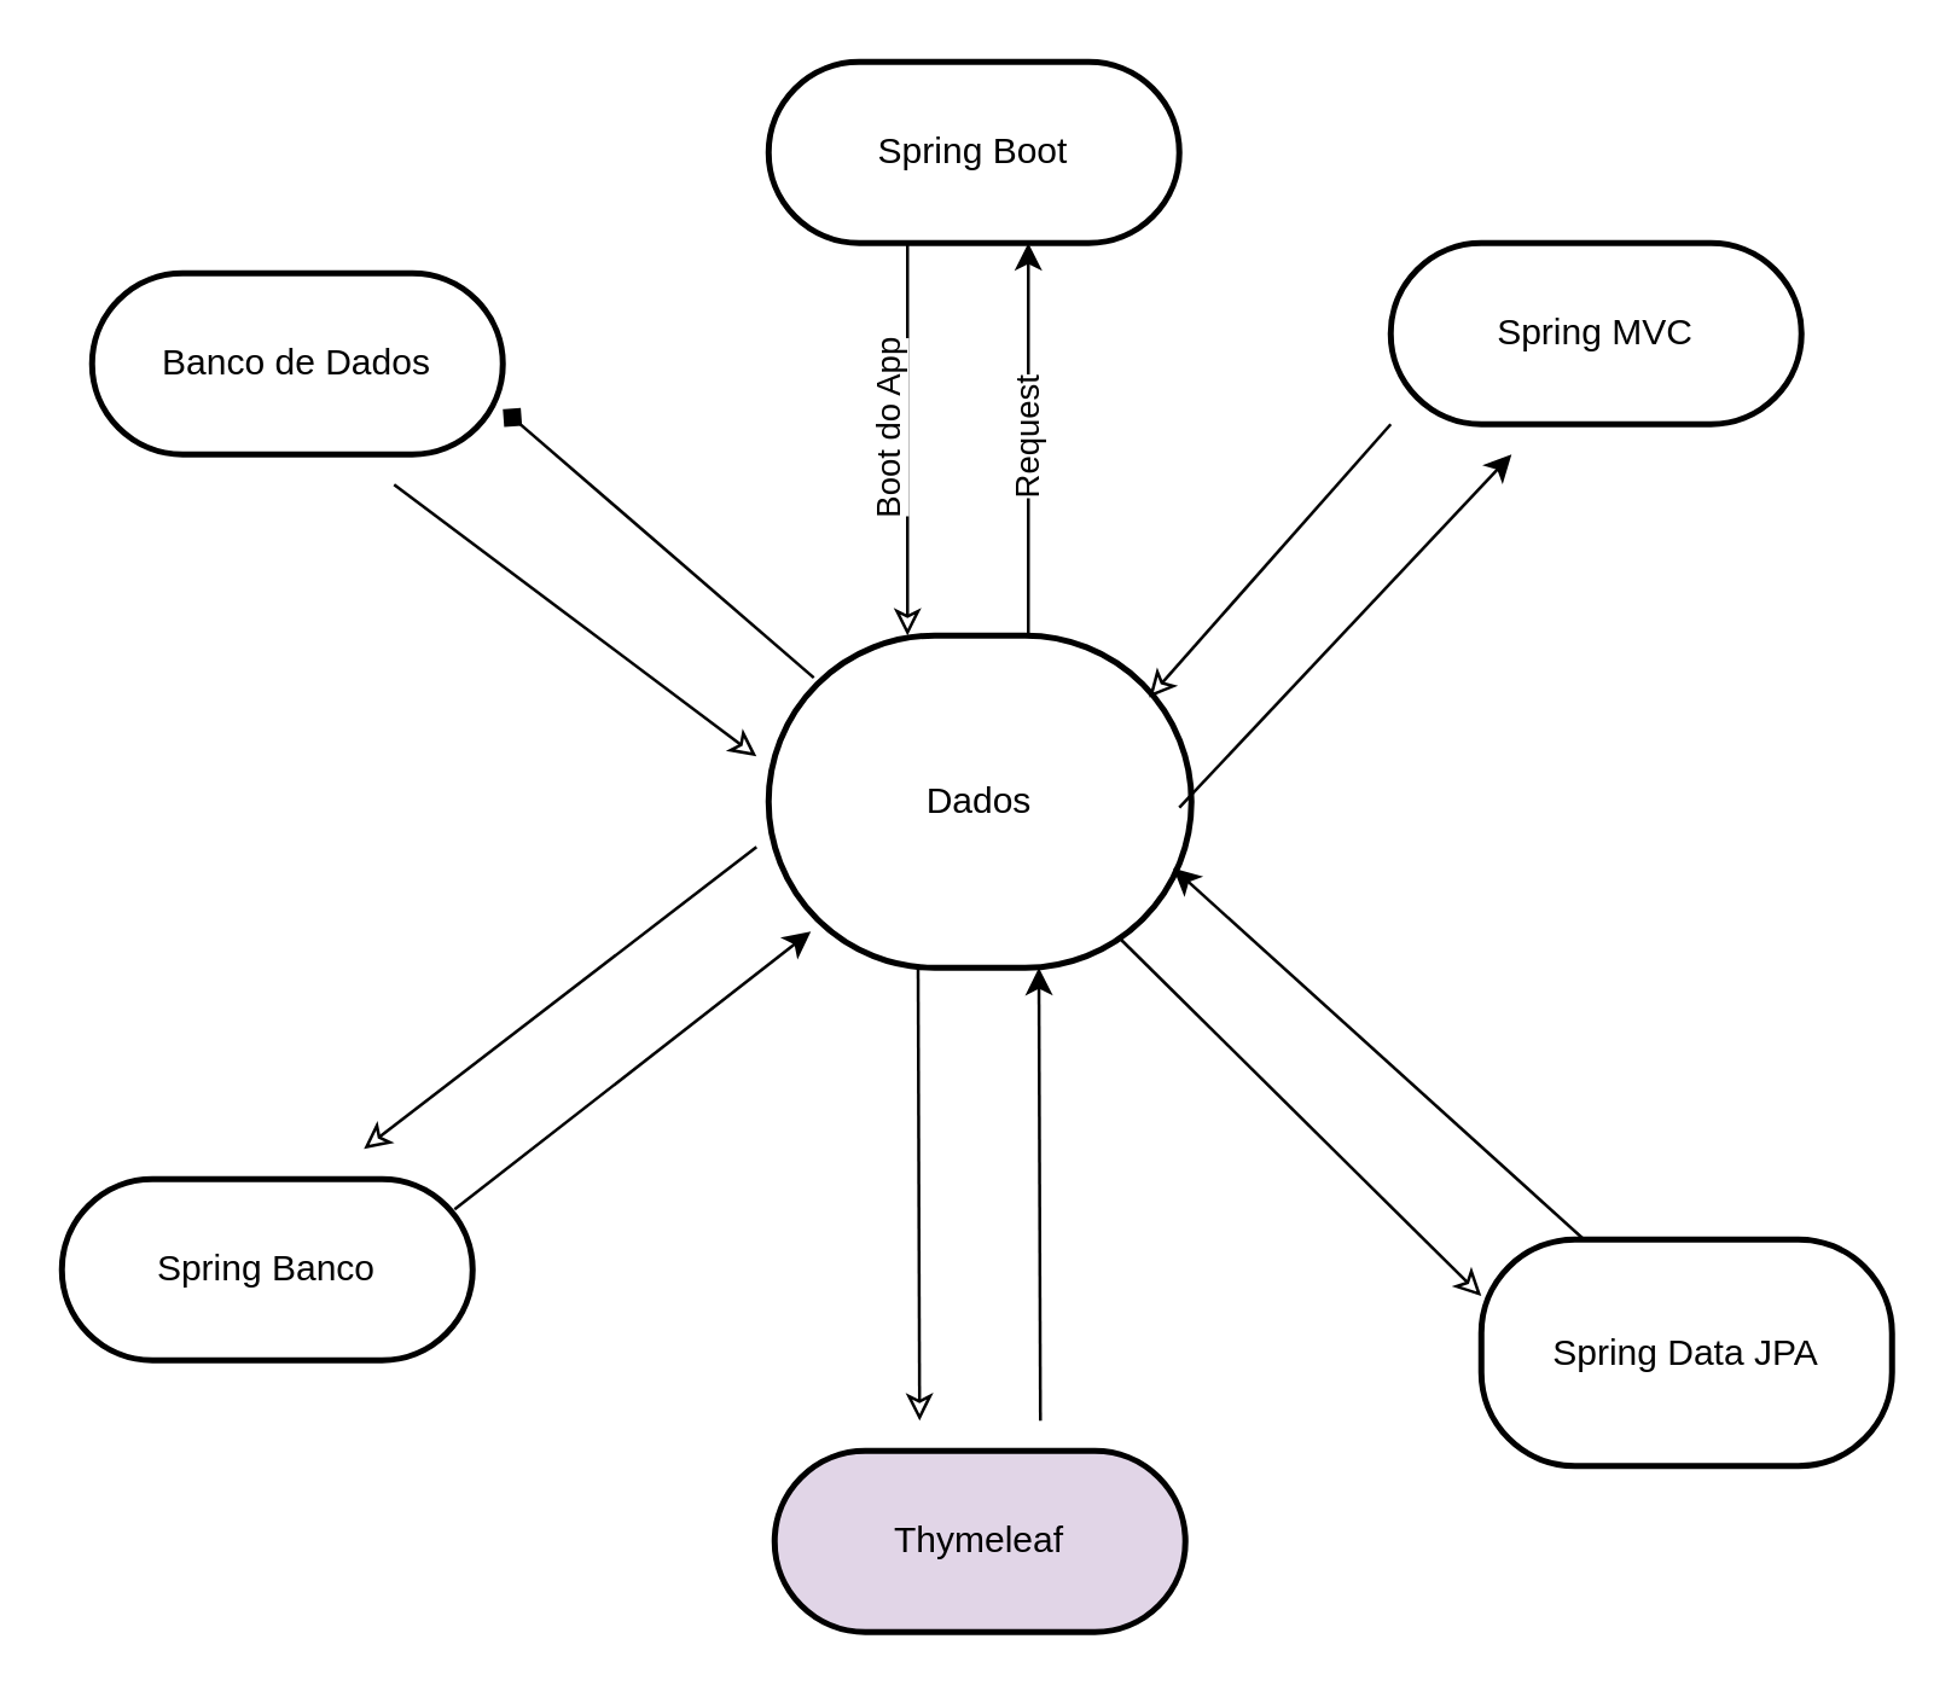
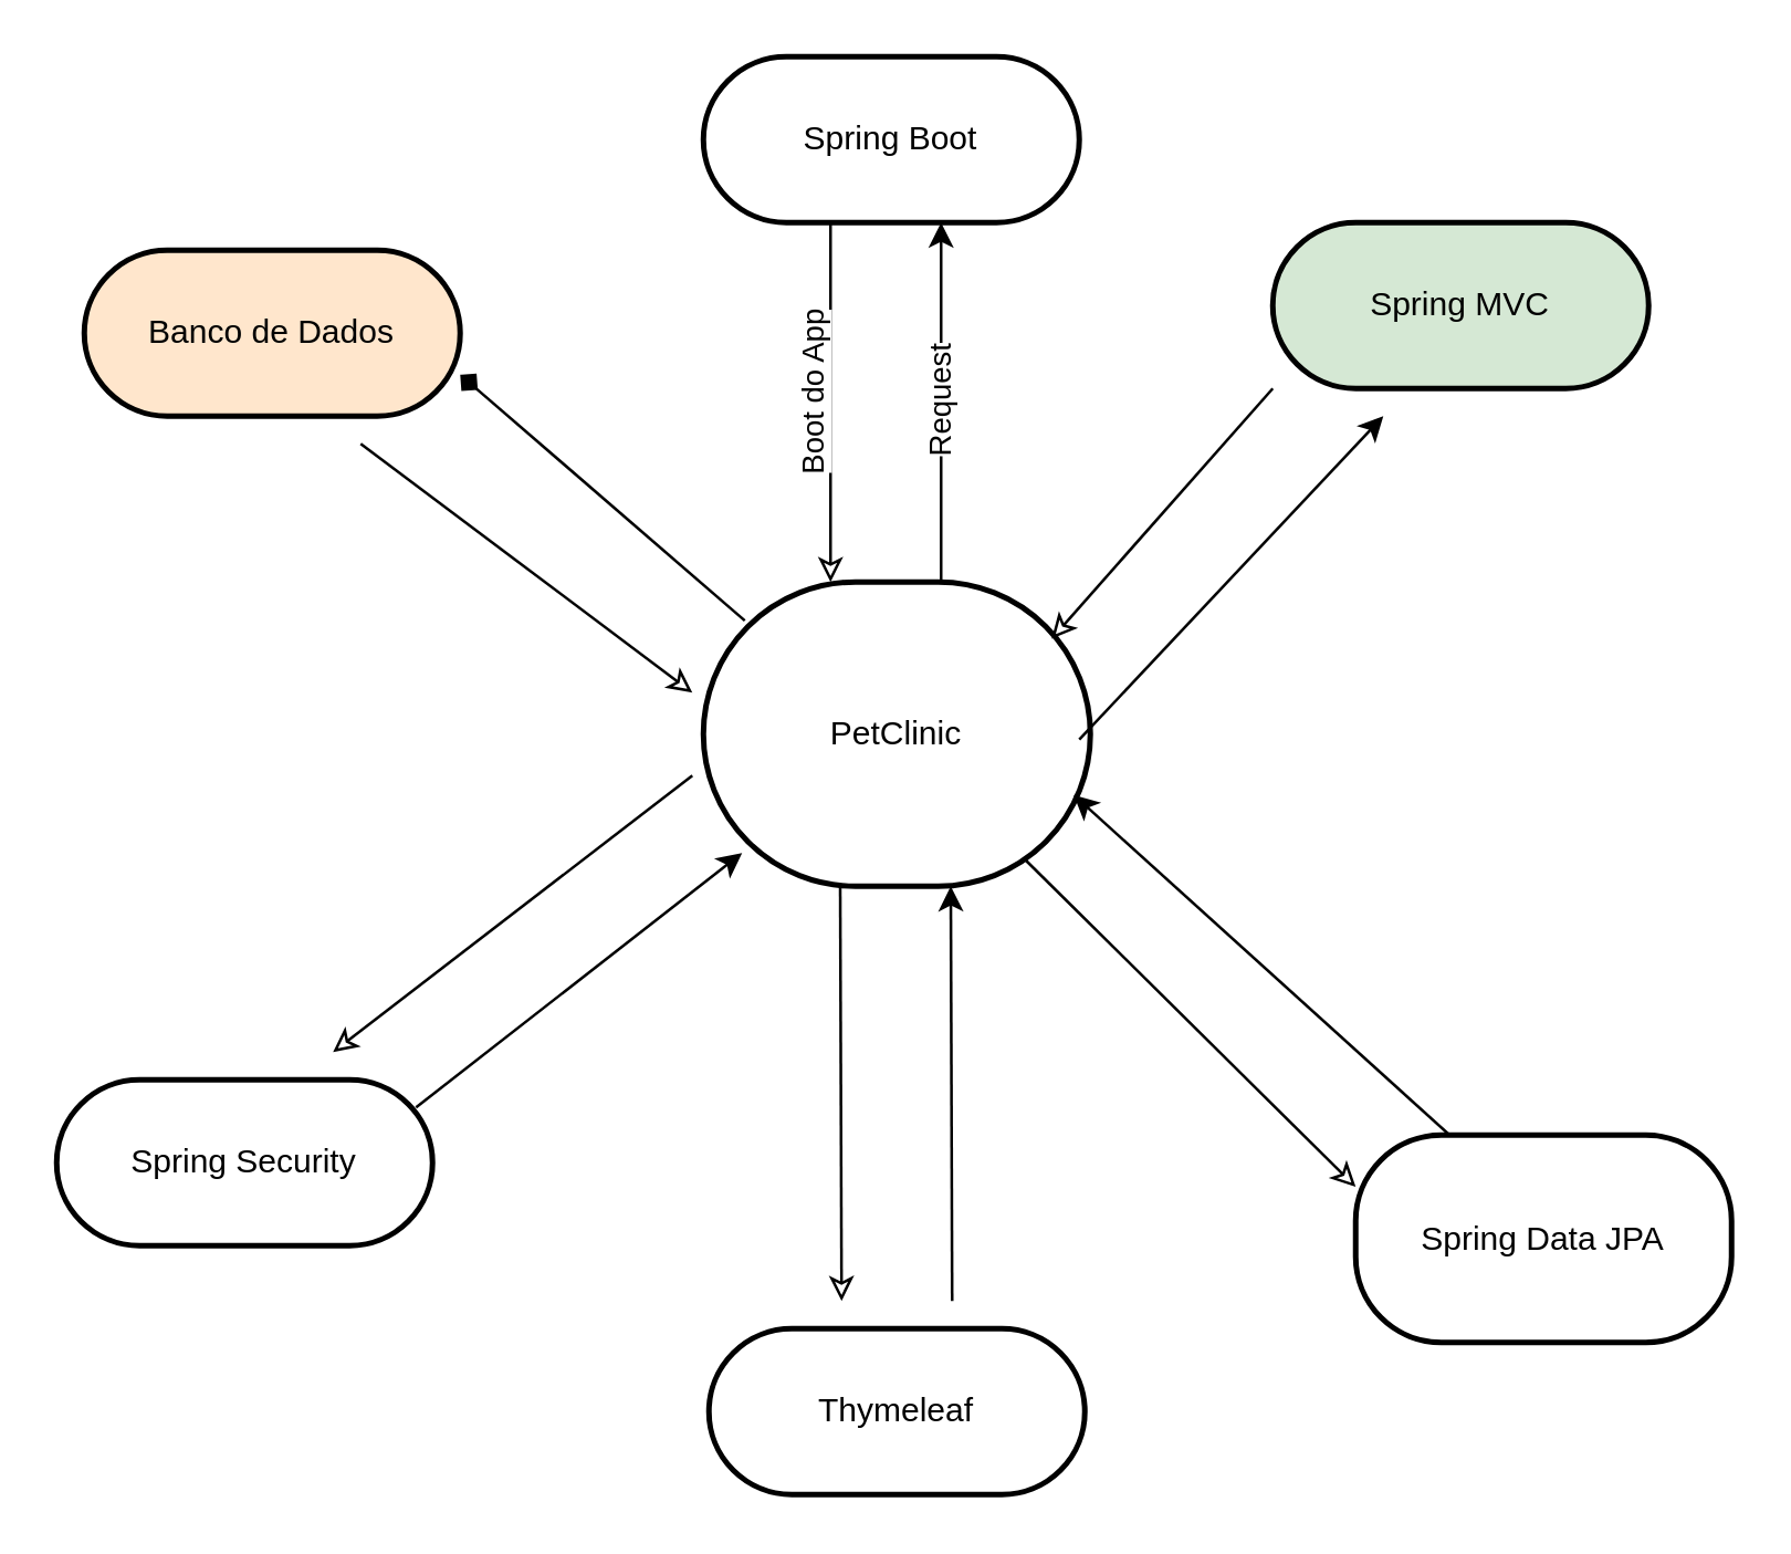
- <mxCell id="9" value="Spring MVC" style="rounded=1;whiteSpace=wrap;html=1;absoluteArcSize=1;arcSize=62;strokeWidth=2;" parent="1" vertex="1"><mxGeometry x="460" y="80" width="136" height="60" as="geometry" /></mxCell>
+ <mxCell id="9" value="Spring MVC" style="rounded=1;whiteSpace=wrap;html=1;absoluteArcSize=1;arcSize=62;strokeWidth=2;fillColor=#d5e8d4;" parent="1" vertex="1"><mxGeometry x="460" y="80" width="136" height="60" as="geometry" /></mxCell>
- <mxCell id="8" value="Banco de Dados" style="rounded=1;whiteSpace=wrap;html=1;absoluteArcSize=1;arcSize=62;strokeWidth=2;" parent="1" vertex="1"><mxGeometry x="30" y="90" width="136" height="60" as="geometry" /></mxCell>
+ <mxCell id="8" value="Banco de Dados" style="rounded=1;whiteSpace=wrap;html=1;absoluteArcSize=1;arcSize=62;strokeWidth=2;fillColor=#ffe6cc;" parent="1" vertex="1"><mxGeometry x="30" y="90" width="136" height="60" as="geometry" /></mxCell>
- <mxCell id="2" value="Dados" style="rounded=1;whiteSpace=wrap;html=1;absoluteArcSize=1;arcSize=140;strokeWidth=2;" parent="1" vertex="1"><mxGeometry x="254" y="210" width="140" height="110" as="geometry" /></mxCell>
+ <mxCell id="2" value="PetClinic" style="rounded=1;whiteSpace=wrap;html=1;absoluteArcSize=1;arcSize=140;strokeWidth=2;" parent="1" vertex="1"><mxGeometry x="254" y="210" width="140" height="110" as="geometry" /></mxCell>
- <mxCell id="11" value="Spring Banco" style="rounded=1;whiteSpace=wrap;html=1;absoluteArcSize=1;arcSize=62;strokeWidth=2;" parent="1" vertex="1"><mxGeometry x="20" y="390" width="136" height="60" as="geometry" /></mxCell>
+ <mxCell id="11" value="Spring Security" style="rounded=1;whiteSpace=wrap;html=1;absoluteArcSize=1;arcSize=62;strokeWidth=2;" parent="1" vertex="1"><mxGeometry x="20" y="390" width="136" height="60" as="geometry" /></mxCell>
- <mxCell id="12" value="Thymeleaf" style="rounded=1;whiteSpace=wrap;html=1;absoluteArcSize=1;arcSize=62;strokeWidth=2;fillColor=#e1d5e7;" parent="1" vertex="1"><mxGeometry x="256" y="480" width="136" height="60" as="geometry" /></mxCell>
+ <mxCell id="12" value="Thymeleaf" style="rounded=1;whiteSpace=wrap;html=1;absoluteArcSize=1;arcSize=62;strokeWidth=2;" parent="1" vertex="1"><mxGeometry x="256" y="480" width="136" height="60" as="geometry" /></mxCell>
